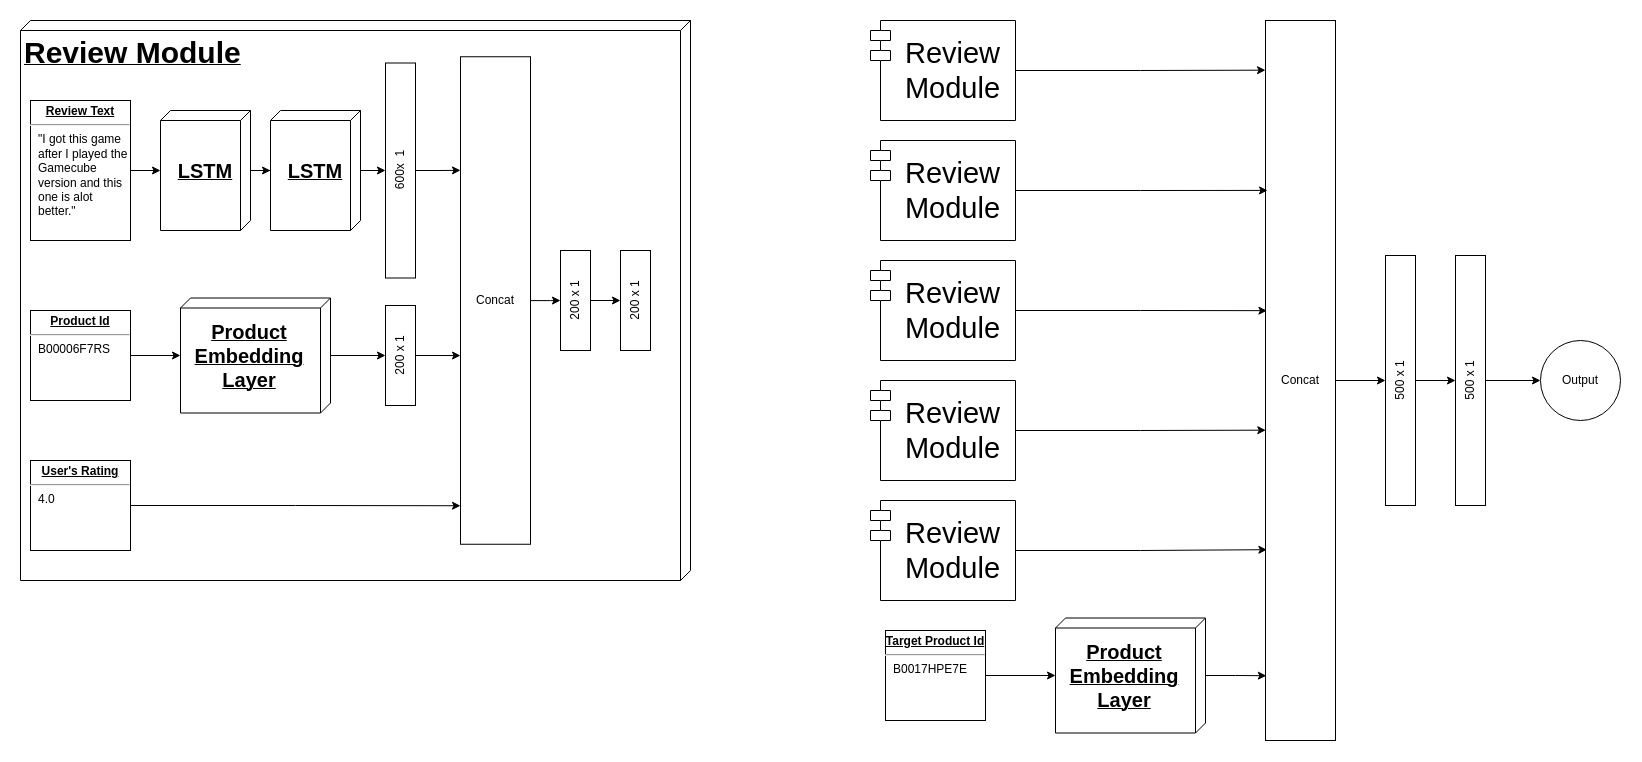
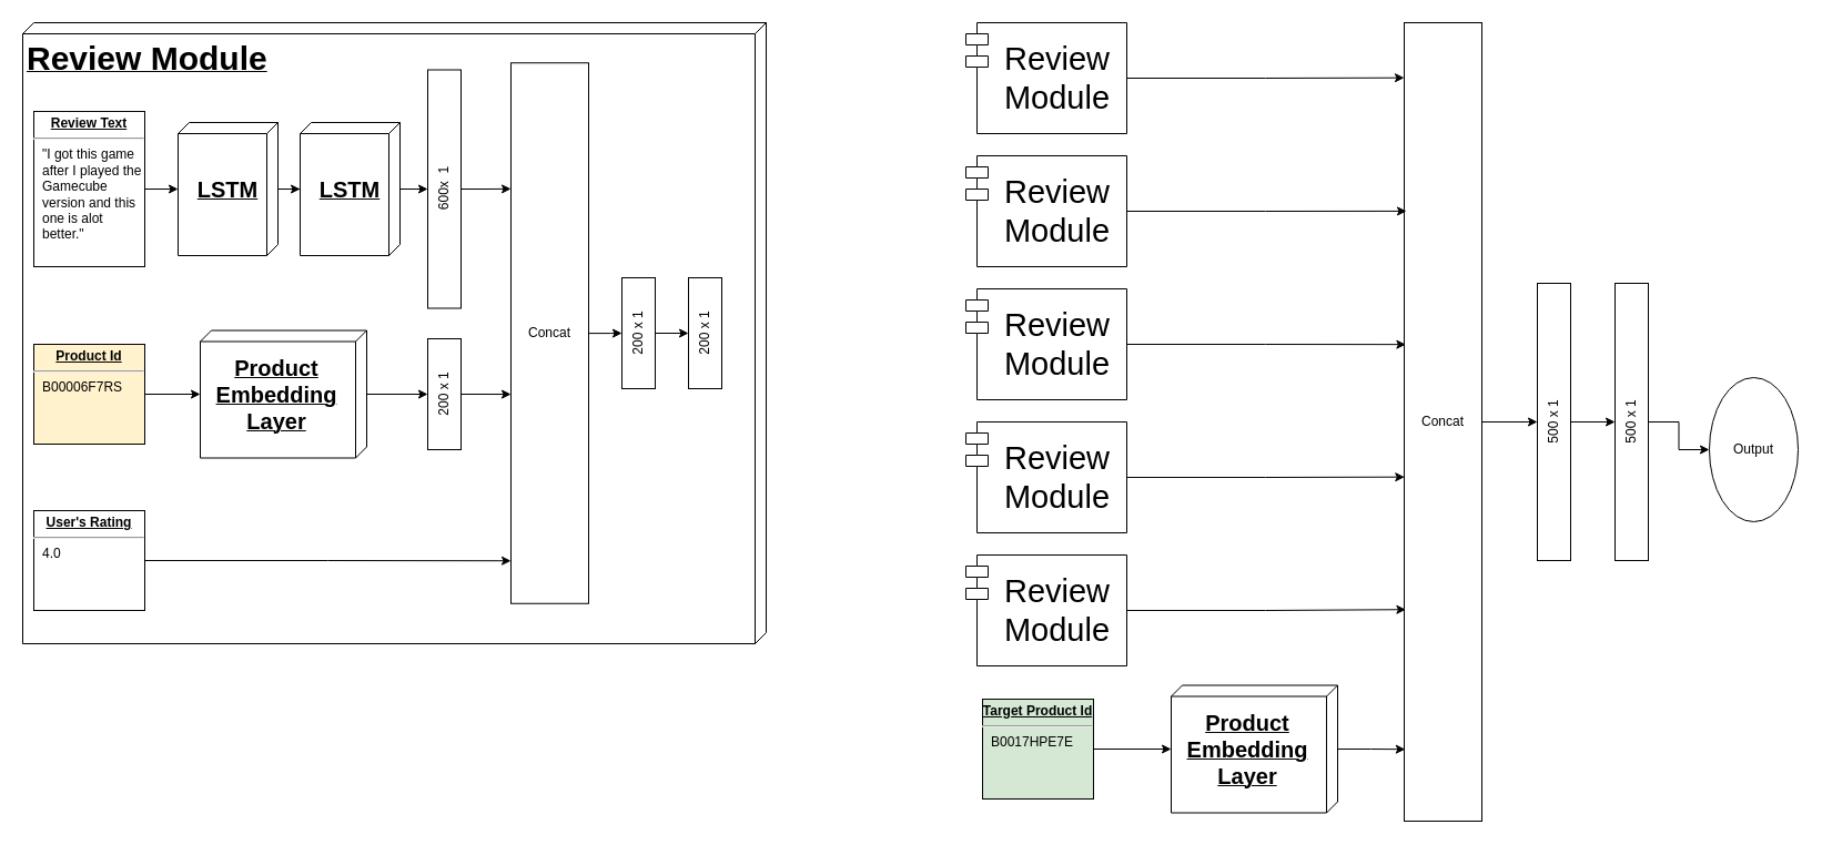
- <mxCell id="8" value="&lt;p style=&quot;margin:0px;margin-top:4px;text-align:center;text-decoration:underline;&quot;&gt;&lt;b&gt;Product Id&lt;/b&gt;&lt;/p&gt;&lt;hr&gt;&lt;p style=&quot;margin:0px;margin-left:8px;&quot;&gt;B00006F7RS&lt;br&gt;&lt;/p&gt;" style="verticalAlign=top;align=left;overflow=fill;fontSize=12;fontFamily=Helvetica;html=1;whiteSpace=wrap;" parent="1" vertex="1"><mxGeometry x="30" y="310" width="100" height="90" as="geometry" /></mxCell>
+ <mxCell id="8" value="&lt;p style=&quot;margin:0px;margin-top:4px;text-align:center;text-decoration:underline;&quot;&gt;&lt;b&gt;Product Id&lt;/b&gt;&lt;/p&gt;&lt;hr&gt;&lt;p style=&quot;margin:0px;margin-left:8px;&quot;&gt;B00006F7RS&lt;br&gt;&lt;/p&gt;" style="verticalAlign=top;align=left;overflow=fill;fontSize=12;fontFamily=Helvetica;html=1;whiteSpace=wrap;fillColor=#fff2cc;" parent="1" vertex="1"><mxGeometry x="30" y="310" width="100" height="90" as="geometry" /></mxCell>
- <mxCell id="44" value="Output" style="ellipse;whiteSpace=wrap;html=1;spacingTop=0;spacingLeft=0;spacingRight=0;fontStyle=0;spacing=0;" vertex="1" parent="1"><mxGeometry x="1540" y="340" width="80" height="80" as="geometry" /></mxCell>
+ <mxCell id="44" value="Output" style="ellipse;whiteSpace=wrap;html=1;spacingTop=0;spacingLeft=0;spacingRight=0;fontStyle=0;spacing=0;" vertex="1" parent="1"><mxGeometry x="1540" y="340" width="80" height="130" as="geometry" /></mxCell>
- <mxCell id="30" value="&lt;p style=&quot;margin:0px;margin-top:4px;text-align:center;text-decoration:underline;&quot;&gt;&lt;b&gt;Target Product Id&lt;/b&gt;&lt;/p&gt;&lt;hr&gt;&lt;p style=&quot;margin:0px;margin-left:8px;&quot;&gt;B0017HPE7E&lt;br&gt;&lt;/p&gt;" style="verticalAlign=top;align=left;overflow=fill;fontSize=12;fontFamily=Helvetica;html=1;whiteSpace=wrap;" vertex="1" parent="1"><mxGeometry x="885" y="630" width="100" height="90" as="geometry" /></mxCell>
+ <mxCell id="30" value="&lt;p style=&quot;margin:0px;margin-top:4px;text-align:center;text-decoration:underline;&quot;&gt;&lt;b&gt;Target Product Id&lt;/b&gt;&lt;/p&gt;&lt;hr&gt;&lt;p style=&quot;margin:0px;margin-left:8px;&quot;&gt;B0017HPE7E&lt;br&gt;&lt;/p&gt;" style="verticalAlign=top;align=left;overflow=fill;fontSize=12;fontFamily=Helvetica;html=1;whiteSpace=wrap;fillColor=#d5e8d4;" vertex="1" parent="1"><mxGeometry x="885" y="630" width="100" height="90" as="geometry" /></mxCell>
